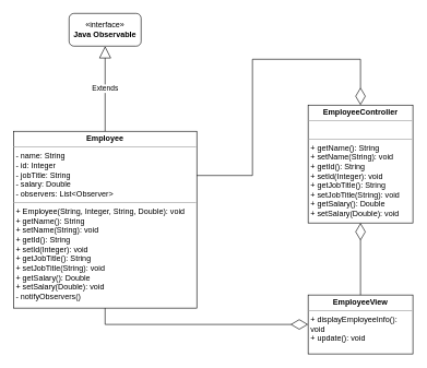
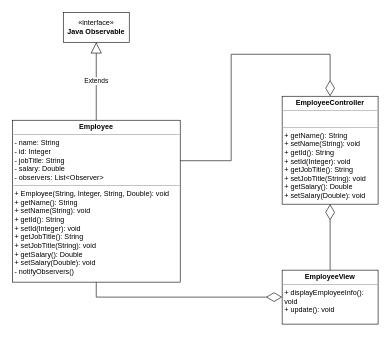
- <mxCell id="4" value="«interface»&lt;br&gt;&lt;b&gt;Java Observable&lt;br&gt;&lt;/b&gt;" style="html=1;whiteSpace=wrap;rounded=1;" vertex="1" parent="1"><mxGeometry x="105" y="20" width="110" height="50" as="geometry" /></mxCell>
+ <mxCell id="4" value="«interface»&lt;br&gt;&lt;b&gt;Java Observable&lt;br&gt;&lt;/b&gt;" style="html=1;whiteSpace=wrap;" vertex="1" parent="1"><mxGeometry x="105" y="20" width="110" height="50" as="geometry" /></mxCell>
